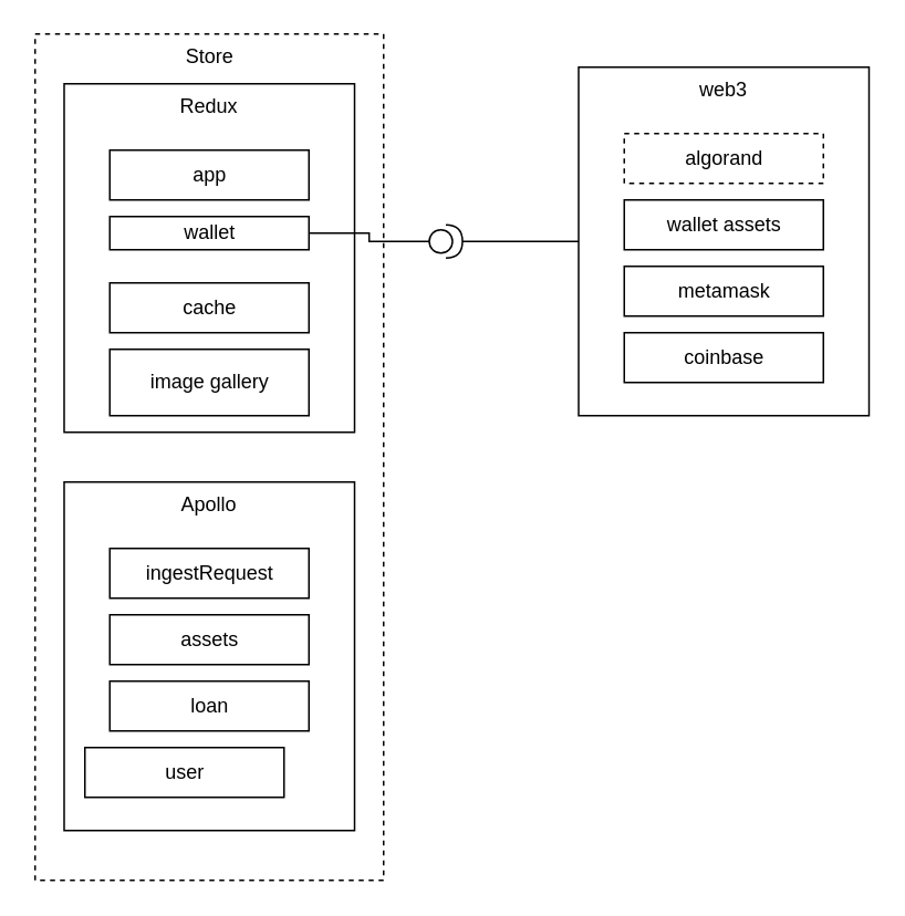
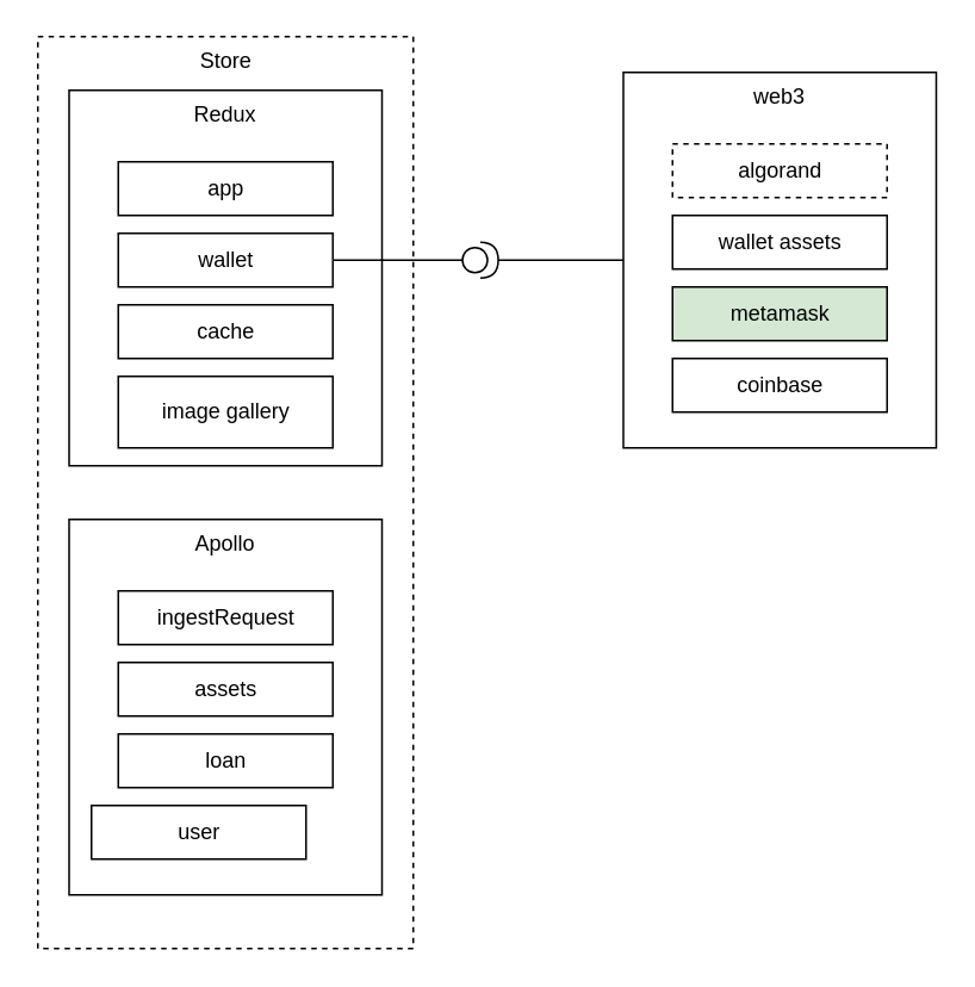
- <mxCell id="6" value="wallet" style="rounded=0;whiteSpace=wrap;html=1;" vertex="1" parent="1"><mxGeometry x="65.5" y="130" width="120" height="20" as="geometry" /></mxCell>
+ <mxCell id="6" value="wallet" style="rounded=0;whiteSpace=wrap;html=1;" vertex="1" parent="1"><mxGeometry x="65.5" y="130" width="120" height="30" as="geometry" /></mxCell>
- <mxCell id="18" value="metamask" style="rounded=0;whiteSpace=wrap;html=1;" vertex="1" parent="1"><mxGeometry x="375.5" y="160" width="120" height="30" as="geometry" /></mxCell>
+ <mxCell id="18" value="metamask" style="rounded=0;whiteSpace=wrap;html=1;fillColor=#d5e8d4;" vertex="1" parent="1"><mxGeometry x="375.5" y="160" width="120" height="30" as="geometry" /></mxCell>
